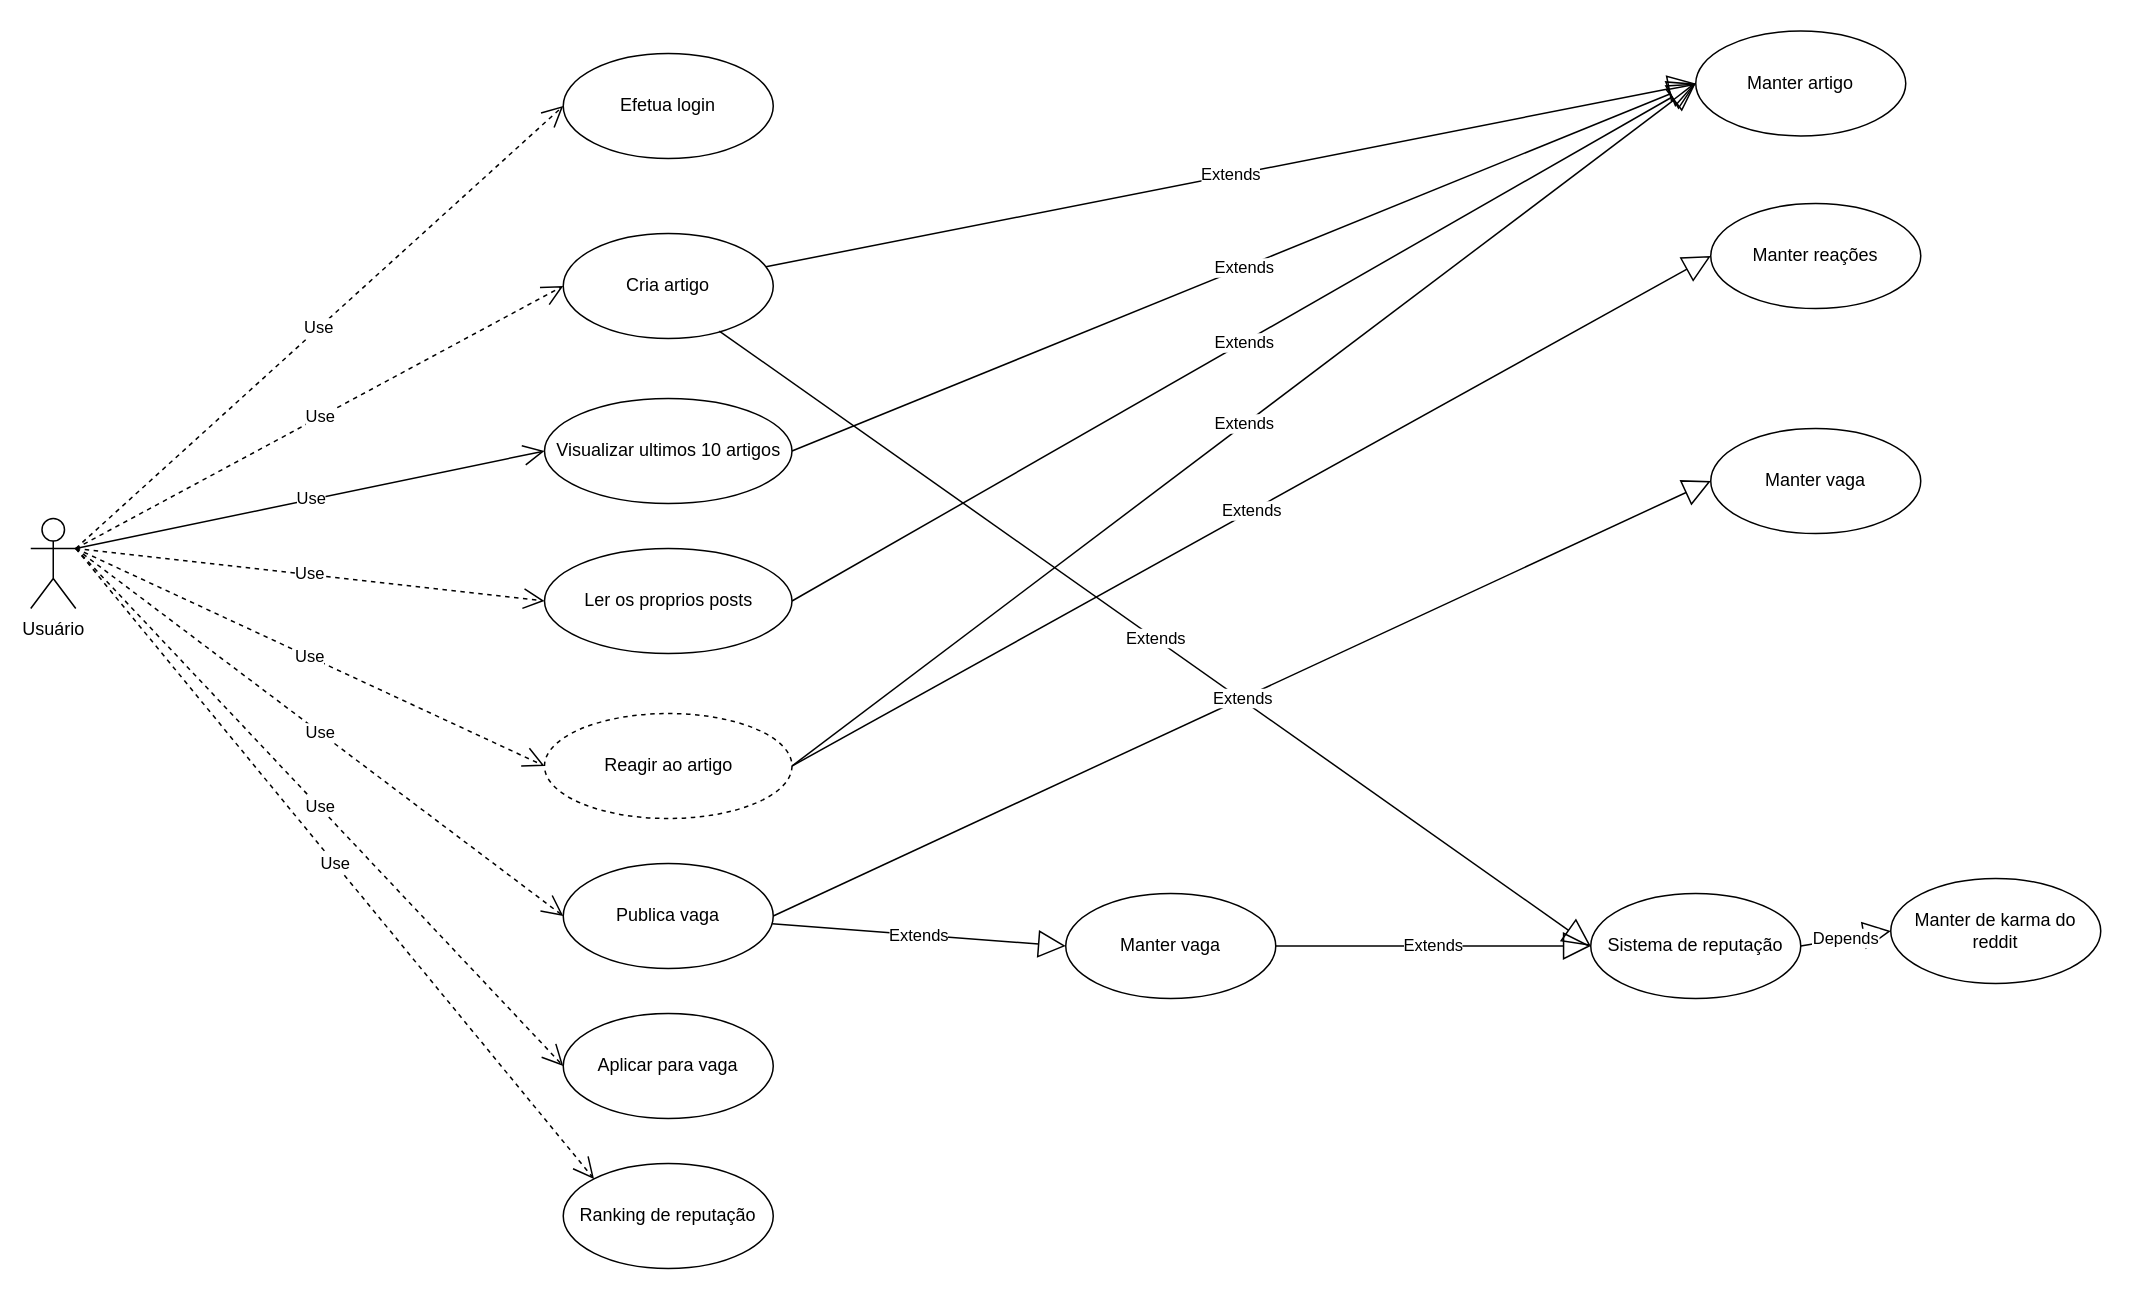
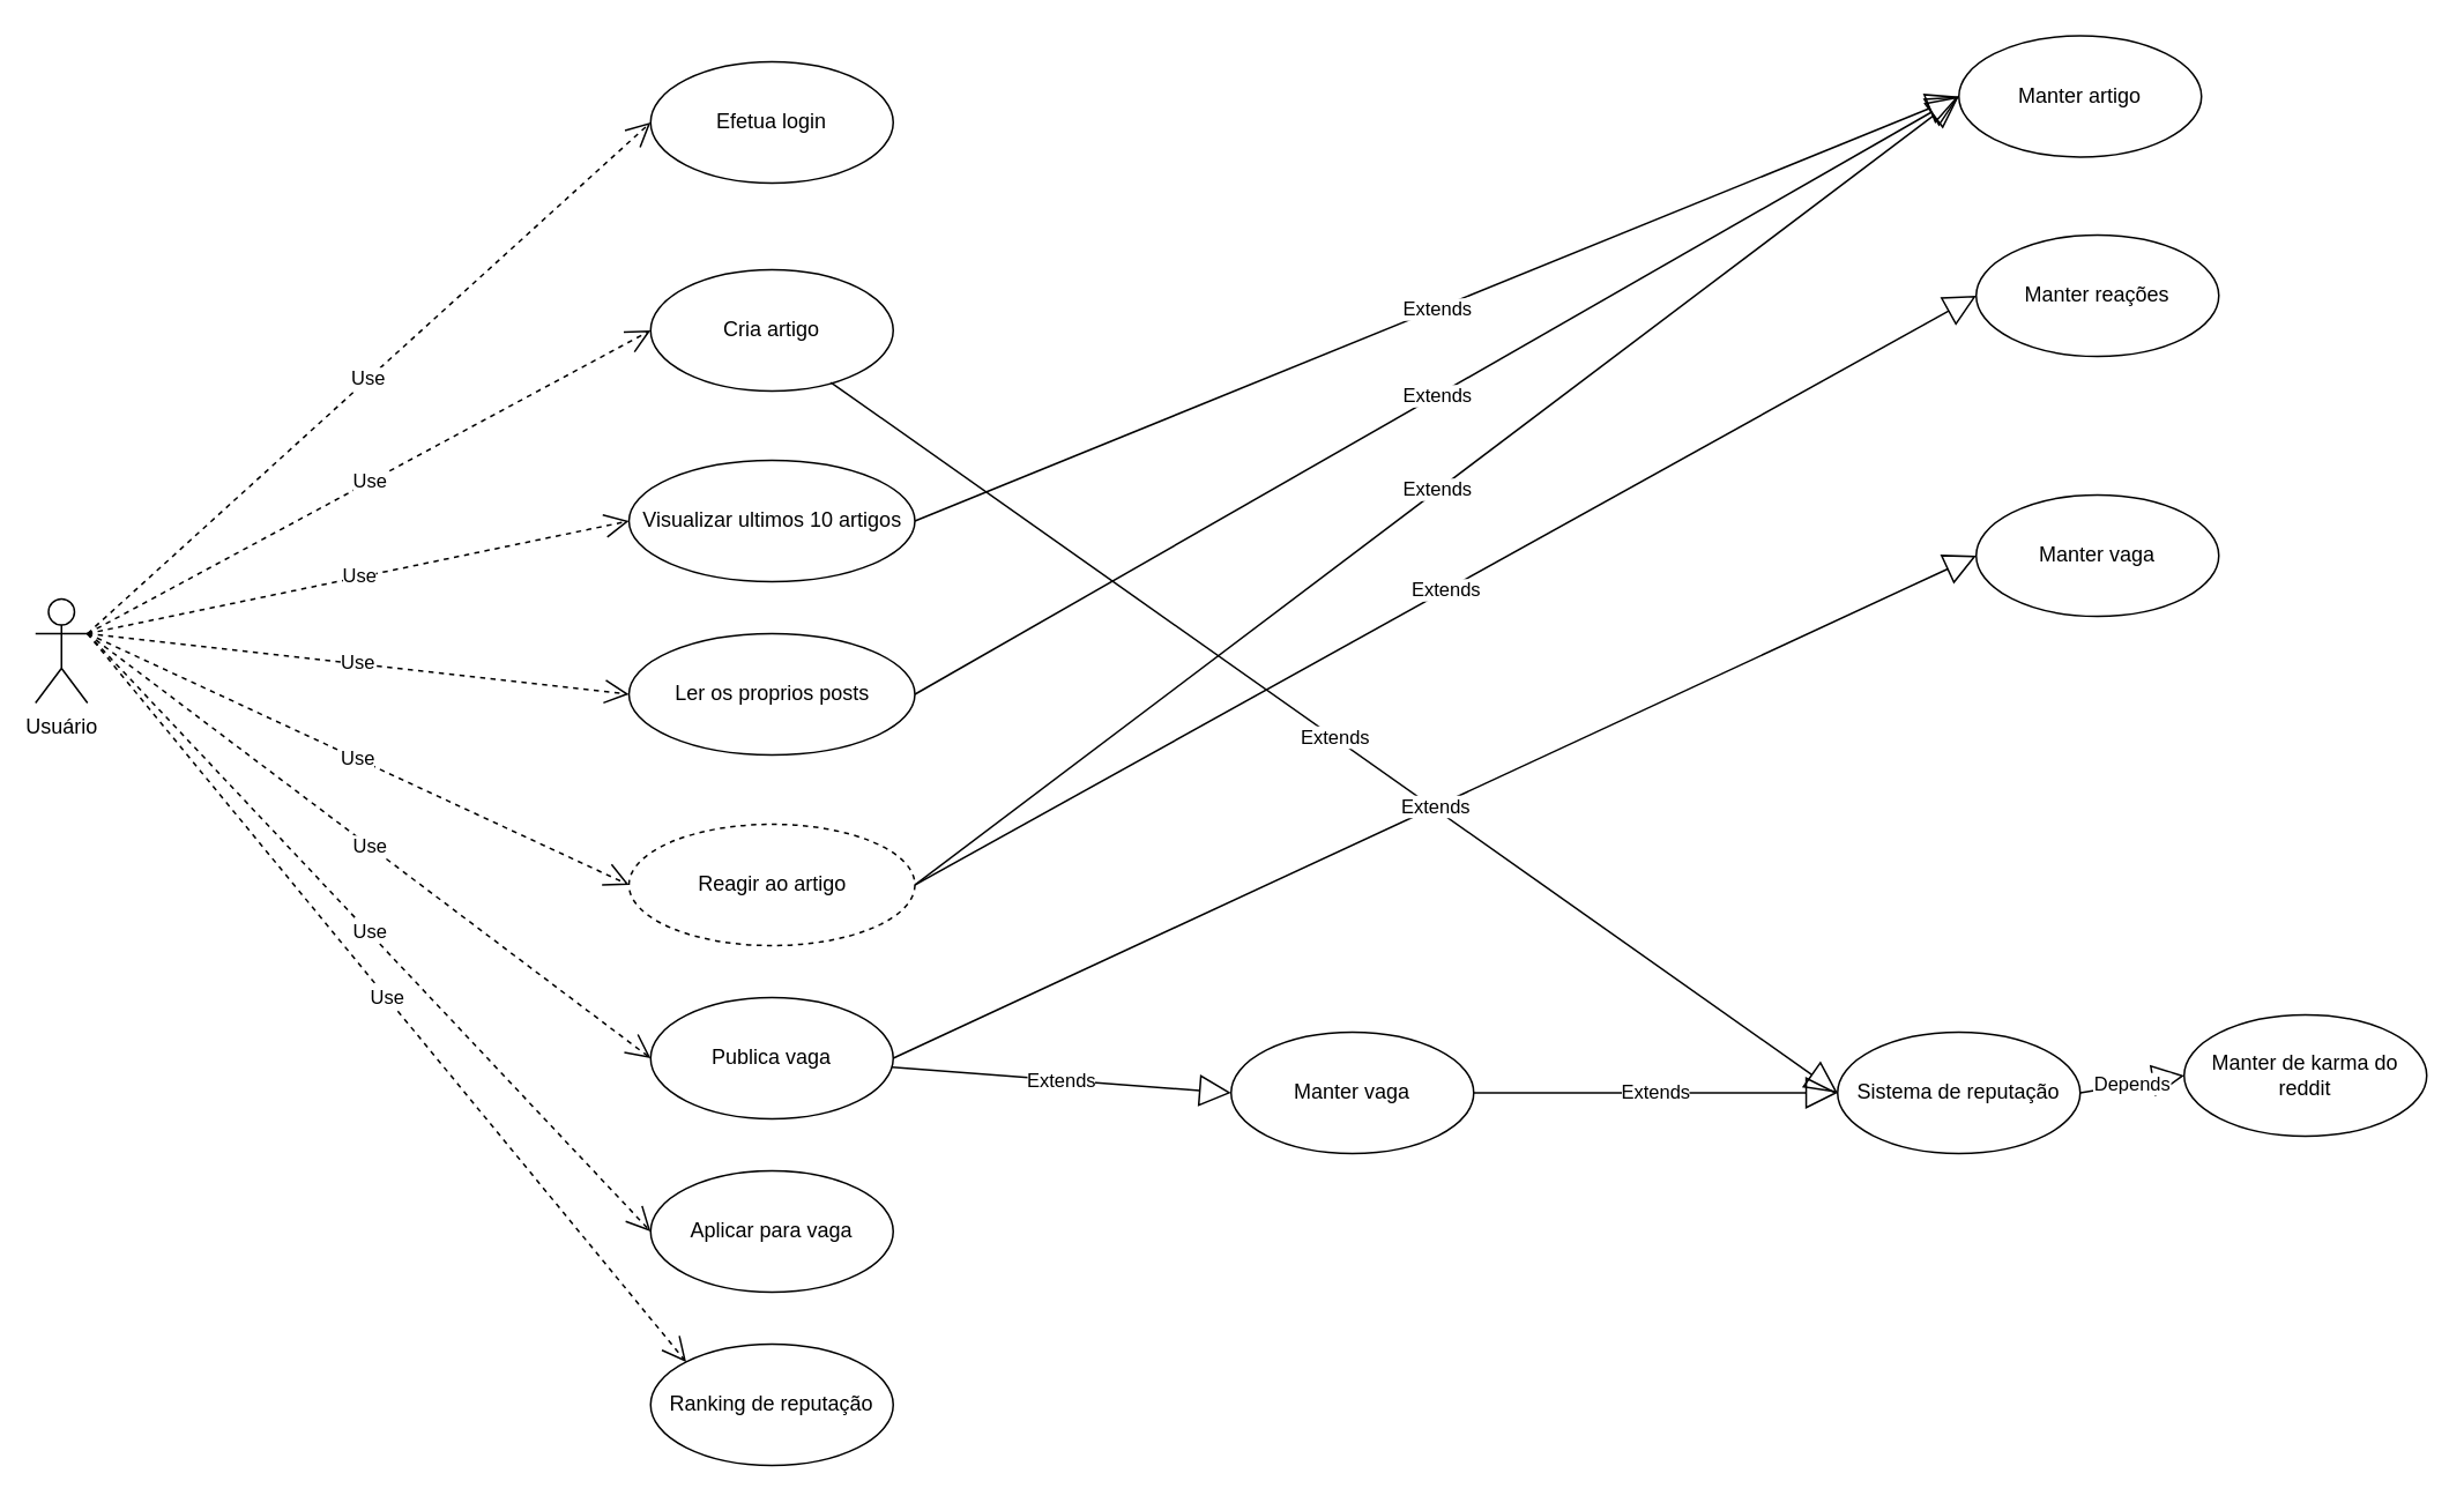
- <mxCell id="12" value="Extends" style="endArrow=block;endSize=16;endFill=0;html=1;rounded=0;entryX=0;entryY=0.5;entryDx=0;entryDy=0;" parent="1" source="5" target="9" edge="1"><mxGeometry width="160" relative="1" as="geometry"><mxPoint x="535" y="210" as="sourcePoint" /><mxPoint x="705" y="210" as="targetPoint" /></mxGeometry></mxCell>
- <mxCell id="21" value="Use" style="endArrow=open;endSize=12;dashed=0;html=1;rounded=0;exitX=1;exitY=0.333;exitDx=0;exitDy=0;exitPerimeter=0;entryX=0;entryY=0.5;entryDx=0;entryDy=0;" edge="1" parent="1" source="2" target="20"><mxGeometry width="160" relative="1" as="geometry"><mxPoint x="60" y="375" as="sourcePoint" /><mxPoint x="410" y="510" as="targetPoint" /></mxGeometry></mxCell>
+ <mxCell id="21" value="Use" style="endArrow=open;endSize=12;dashed=1;html=1;rounded=0;exitX=1;exitY=0.333;exitDx=0;exitDy=0;exitPerimeter=0;entryX=0;entryY=0.5;entryDx=0;entryDy=0;" edge="1" parent="1" source="2" target="20"><mxGeometry width="160" relative="1" as="geometry"><mxPoint x="60" y="375" as="sourcePoint" /><mxPoint x="410" y="510" as="targetPoint" /></mxGeometry></mxCell>
